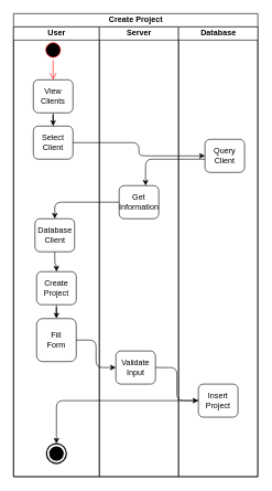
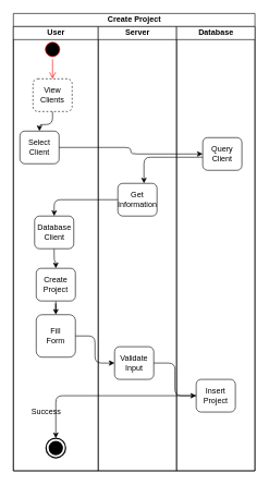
- <mxCell id="7" value="View Clients" style="rounded=1;whiteSpace=wrap;html=1;" vertex="1" parent="3"><mxGeometry x="30" y="80" width="60" height="50" as="geometry" /></mxCell>
+ <mxCell id="7" value="View Clients" style="rounded=1;whiteSpace=wrap;html=1;dashed=1;" vertex="1" parent="3"><mxGeometry x="30" y="80" width="60" height="50" as="geometry" /></mxCell>
- <mxCell id="9" value="Select Client" style="rounded=1;whiteSpace=wrap;html=1;" vertex="1" parent="3"><mxGeometry x="30" y="150" width="60" height="50" as="geometry" /></mxCell>
+ <mxCell id="9" value="Select Client" style="rounded=1;whiteSpace=wrap;html=1;" vertex="1" parent="3"><mxGeometry x="10" y="160" width="60" height="50" as="geometry" /></mxCell>
+ <mxCell id="27" value="Success" style="text;html=1;align=center;verticalAlign=middle;resizable=0;points=[];autosize=1;strokeColor=none;fillColor=none;" vertex="1" parent="1"><mxGeometry x="40" y="620" width="60" height="20" as="geometry" /></mxCell>
